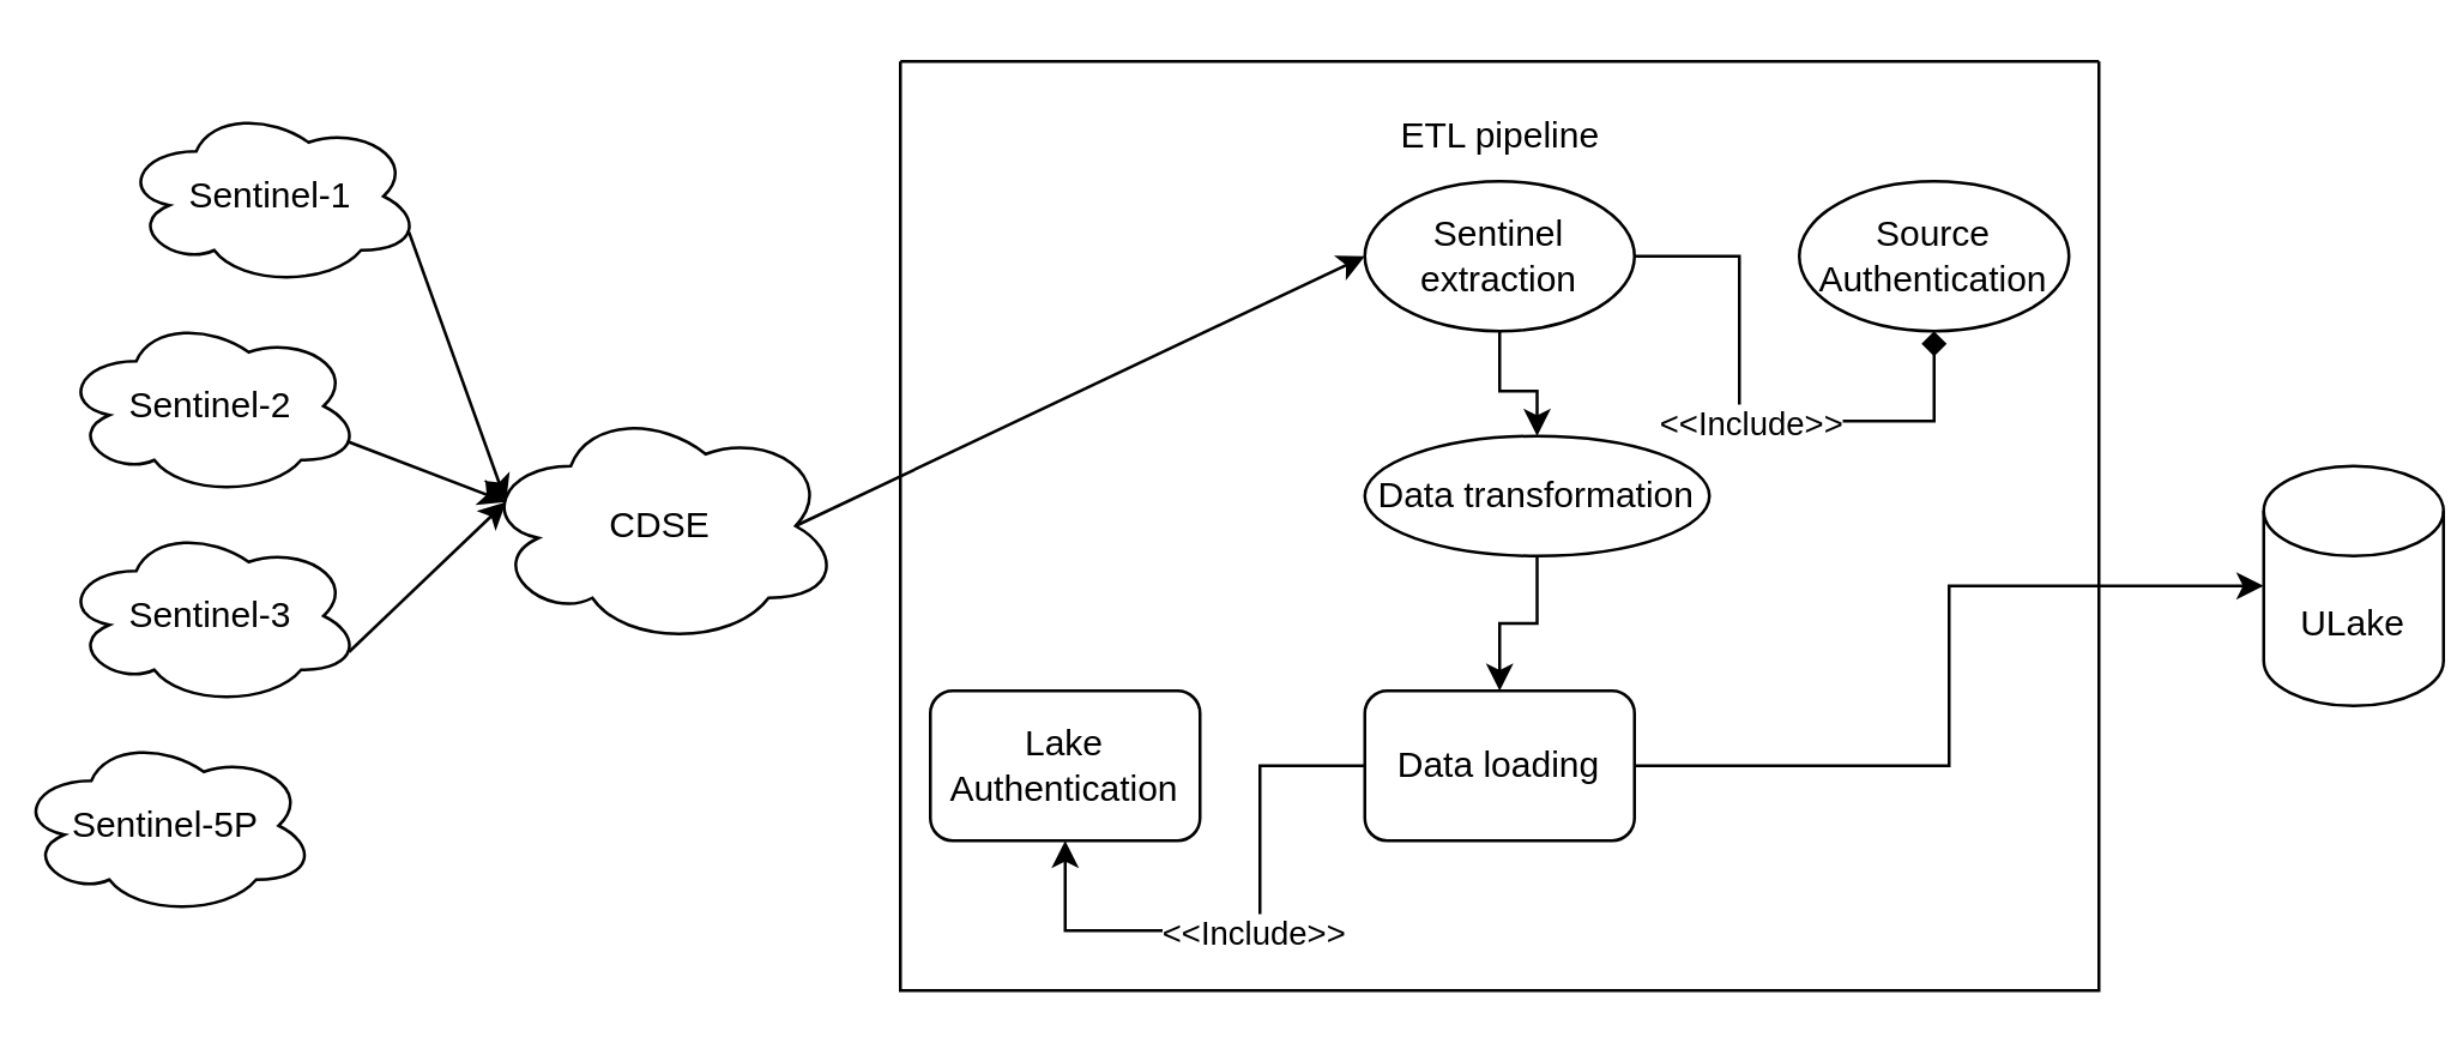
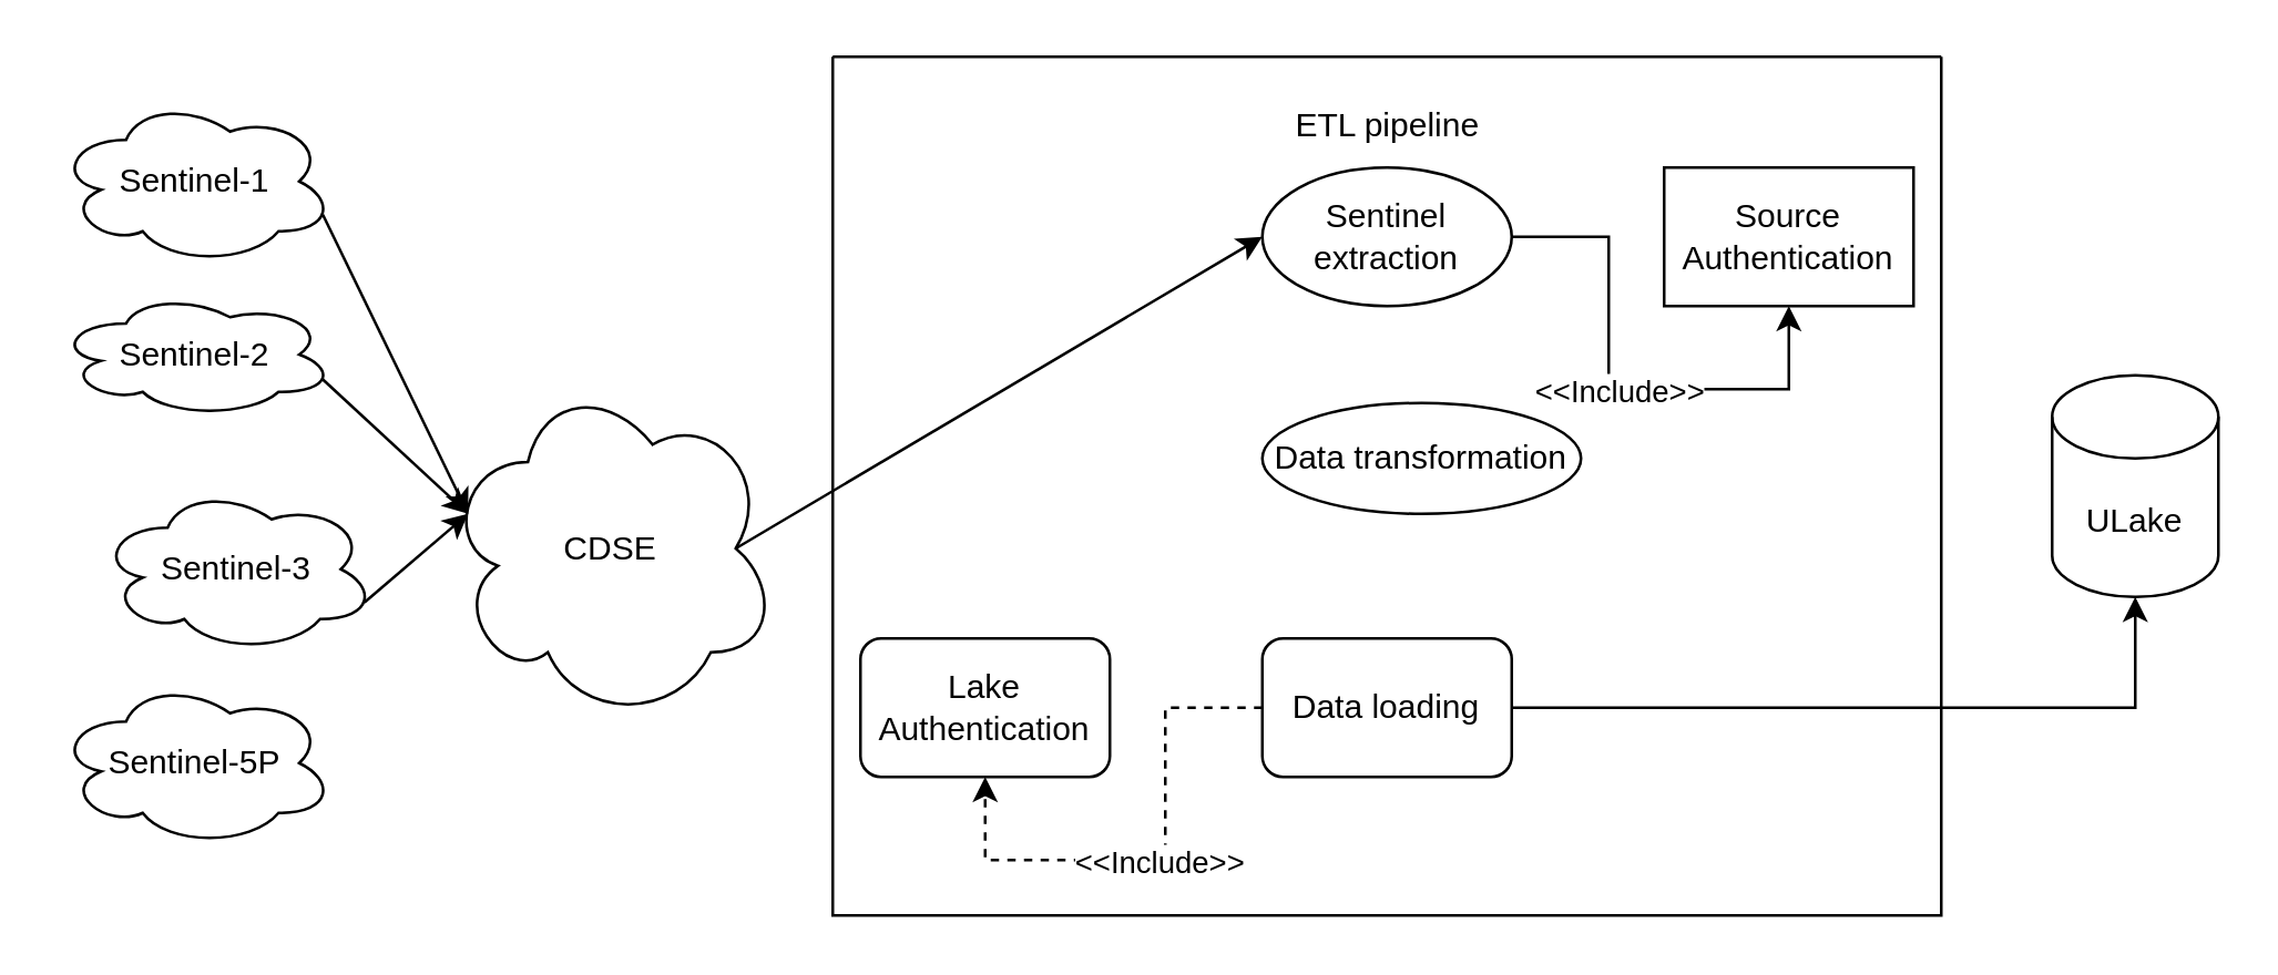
- <mxCell id="3" value="Sentinel-1" style="ellipse;shape=cloud;whiteSpace=wrap;html=1;" vertex="1" parent="1"><mxGeometry x="40" y="35" width="100" height="60" as="geometry" /></mxCell>
+ <mxCell id="3" value="Sentinel-1" style="ellipse;shape=cloud;whiteSpace=wrap;html=1;" vertex="1" parent="1"><mxGeometry x="20" y="35" width="100" height="60" as="geometry" /></mxCell>
- <mxCell id="15" value="Source Authentication" style="ellipse;whiteSpace=wrap;html=1;" vertex="1" parent="8"><mxGeometry x="300" y="40" width="90" height="50" as="geometry" /></mxCell>
+ <mxCell id="15" value="Source Authentication" style="whiteSpace=wrap;html=1;rounded=0;" vertex="1" parent="8"><mxGeometry x="300" y="40" width="90" height="50" as="geometry" /></mxCell>
- <mxCell id="20" value="" style="endArrow=diamond;html=1;rounded=0;exitX=1;exitY=0.5;exitDx=0;exitDy=0;entryX=0.5;entryY=1;entryDx=0;entryDy=0;" edge="1" parent="8" source="11" target="15"><mxGeometry relative="1" as="geometry"><mxPoint x="295" y="160" as="sourcePoint" /><mxPoint x="240" y="160" as="targetPoint" /><Array as="points"><mxPoint x="280" y="65" /><mxPoint x="280" y="120" /><mxPoint x="345" y="120" /></Array></mxGeometry></mxCell>
+ <mxCell id="20" value="" style="endArrow=classic;html=1;rounded=0;exitX=1;exitY=0.5;exitDx=0;exitDy=0;entryX=0.5;entryY=1;entryDx=0;entryDy=0;" edge="1" parent="8" source="11" target="15"><mxGeometry relative="1" as="geometry"><mxPoint x="295" y="160" as="sourcePoint" /><mxPoint x="240" y="160" as="targetPoint" /><Array as="points"><mxPoint x="280" y="65" /><mxPoint x="280" y="120" /><mxPoint x="345" y="120" /></Array></mxGeometry></mxCell>
- <mxCell id="10" style="edgeStyle=orthogonalEdgeStyle;rounded=0;orthogonalLoop=1;jettySize=auto;html=1;entryX=0.5;entryY=0;entryDx=0;entryDy=0;" edge="1" parent="8" source="11" target="13"><mxGeometry relative="1" as="geometry" /></mxCell>
- <mxCell id="4" value="Sentinel-2" style="ellipse;shape=cloud;whiteSpace=wrap;html=1;" vertex="1" parent="1"><mxGeometry x="20" y="105" width="100" height="60" as="geometry" /></mxCell>
+ <mxCell id="4" value="Sentinel-2" style="ellipse;shape=cloud;whiteSpace=wrap;html=1;" vertex="1" parent="1"><mxGeometry x="20" y="105" width="100" height="45" as="geometry" /></mxCell>
- <mxCell id="2" value="CDSE" style="ellipse;shape=cloud;whiteSpace=wrap;html=1;" vertex="1" parent="1"><mxGeometry x="160" y="135" width="120" height="80" as="geometry" /></mxCell>
+ <mxCell id="2" value="CDSE" style="ellipse;shape=cloud;whiteSpace=wrap;html=1;" vertex="1" parent="1"><mxGeometry x="160" y="135" width="120" height="125" as="geometry" /></mxCell>
- <mxCell id="7" value="ULake" style="shape=cylinder3;whiteSpace=wrap;html=1;boundedLbl=1;backgroundOutline=1;size=15;" vertex="1" parent="1"><mxGeometry x="755" y="155" width="60" height="80" as="geometry" /></mxCell>
+ <mxCell id="7" value="ULake" style="shape=cylinder3;whiteSpace=wrap;html=1;boundedLbl=1;backgroundOutline=1;size=15;" vertex="1" parent="1"><mxGeometry x="740" y="135" width="60" height="80" as="geometry" /></mxCell>
- <mxCell id="5" value="Sentinel-3" style="ellipse;shape=cloud;whiteSpace=wrap;html=1;" vertex="1" parent="1"><mxGeometry x="20" y="175" width="100" height="60" as="geometry" /></mxCell>
+ <mxCell id="5" value="Sentinel-3" style="ellipse;shape=cloud;whiteSpace=wrap;html=1;" vertex="1" parent="1"><mxGeometry x="35" y="175" width="100" height="60" as="geometry" /></mxCell>
- <mxCell id="12" style="edgeStyle=orthogonalEdgeStyle;rounded=0;orthogonalLoop=1;jettySize=auto;html=1;" edge="1" parent="8" source="13" target="14"><mxGeometry relative="1" as="geometry" /></mxCell>
- <mxCell id="18" value="" style="endArrow=classic;html=1;rounded=0;exitX=0;exitY=0.5;exitDx=0;exitDy=0;entryX=0.5;entryY=1;entryDx=0;entryDy=0;" edge="1" parent="8" source="14" target="17"><mxGeometry relative="1" as="geometry"><mxPoint x="40" y="280" as="sourcePoint" /><mxPoint x="140" y="280" as="targetPoint" /><Array as="points"><mxPoint x="120" y="235" /><mxPoint x="120" y="290" /><mxPoint x="55" y="290" /></Array></mxGeometry></mxCell>
+ <mxCell id="18" value="" style="endArrow=classic;html=1;rounded=0;exitX=0;exitY=0.5;exitDx=0;exitDy=0;entryX=0.5;entryY=1;entryDx=0;entryDy=0;dashed=1;" edge="1" parent="8" source="14" target="17"><mxGeometry relative="1" as="geometry"><mxPoint x="40" y="280" as="sourcePoint" /><mxPoint x="140" y="280" as="targetPoint" /><Array as="points"><mxPoint x="120" y="235" /><mxPoint x="120" y="290" /><mxPoint x="55" y="290" /></Array></mxGeometry></mxCell>
- <mxCell id="6" value="Sentinel-5P" style="ellipse;shape=cloud;whiteSpace=wrap;html=1;" vertex="1" parent="1"><mxGeometry x="5" y="245" width="100" height="60" as="geometry" /></mxCell>
+ <mxCell id="6" value="Sentinel-5P" style="ellipse;shape=cloud;whiteSpace=wrap;html=1;" vertex="1" parent="1"><mxGeometry x="20" y="245" width="100" height="60" as="geometry" /></mxCell>
